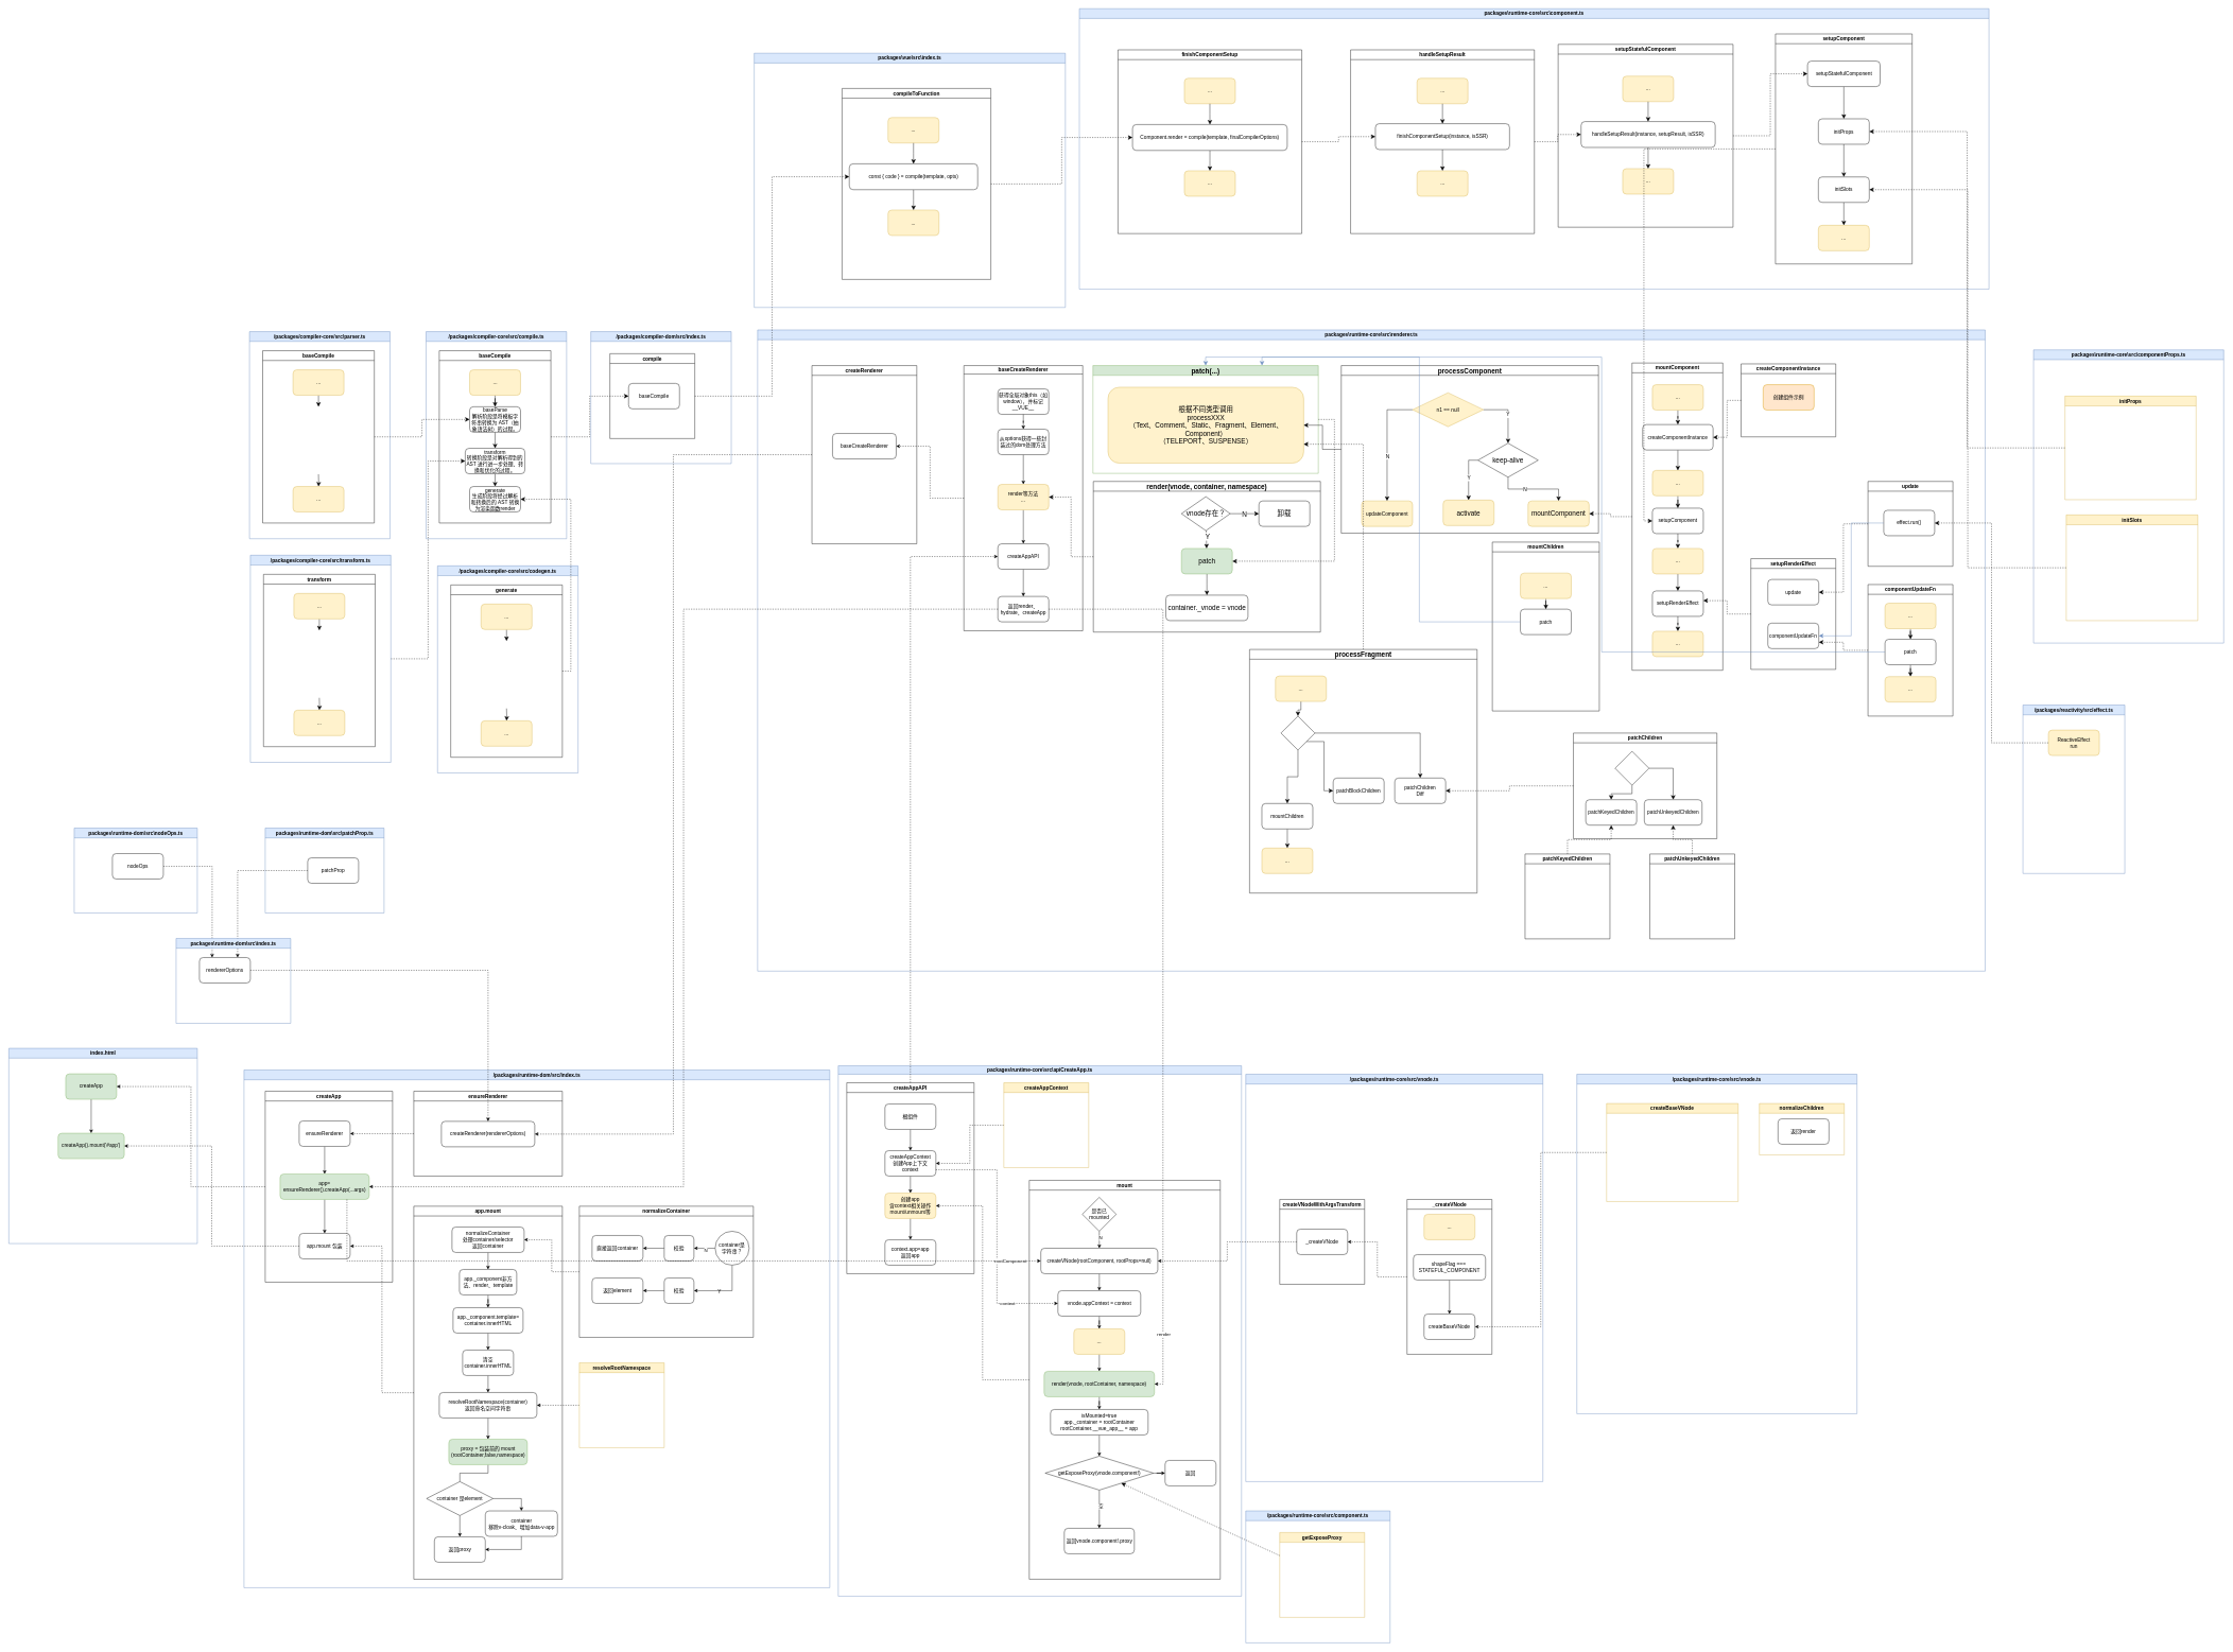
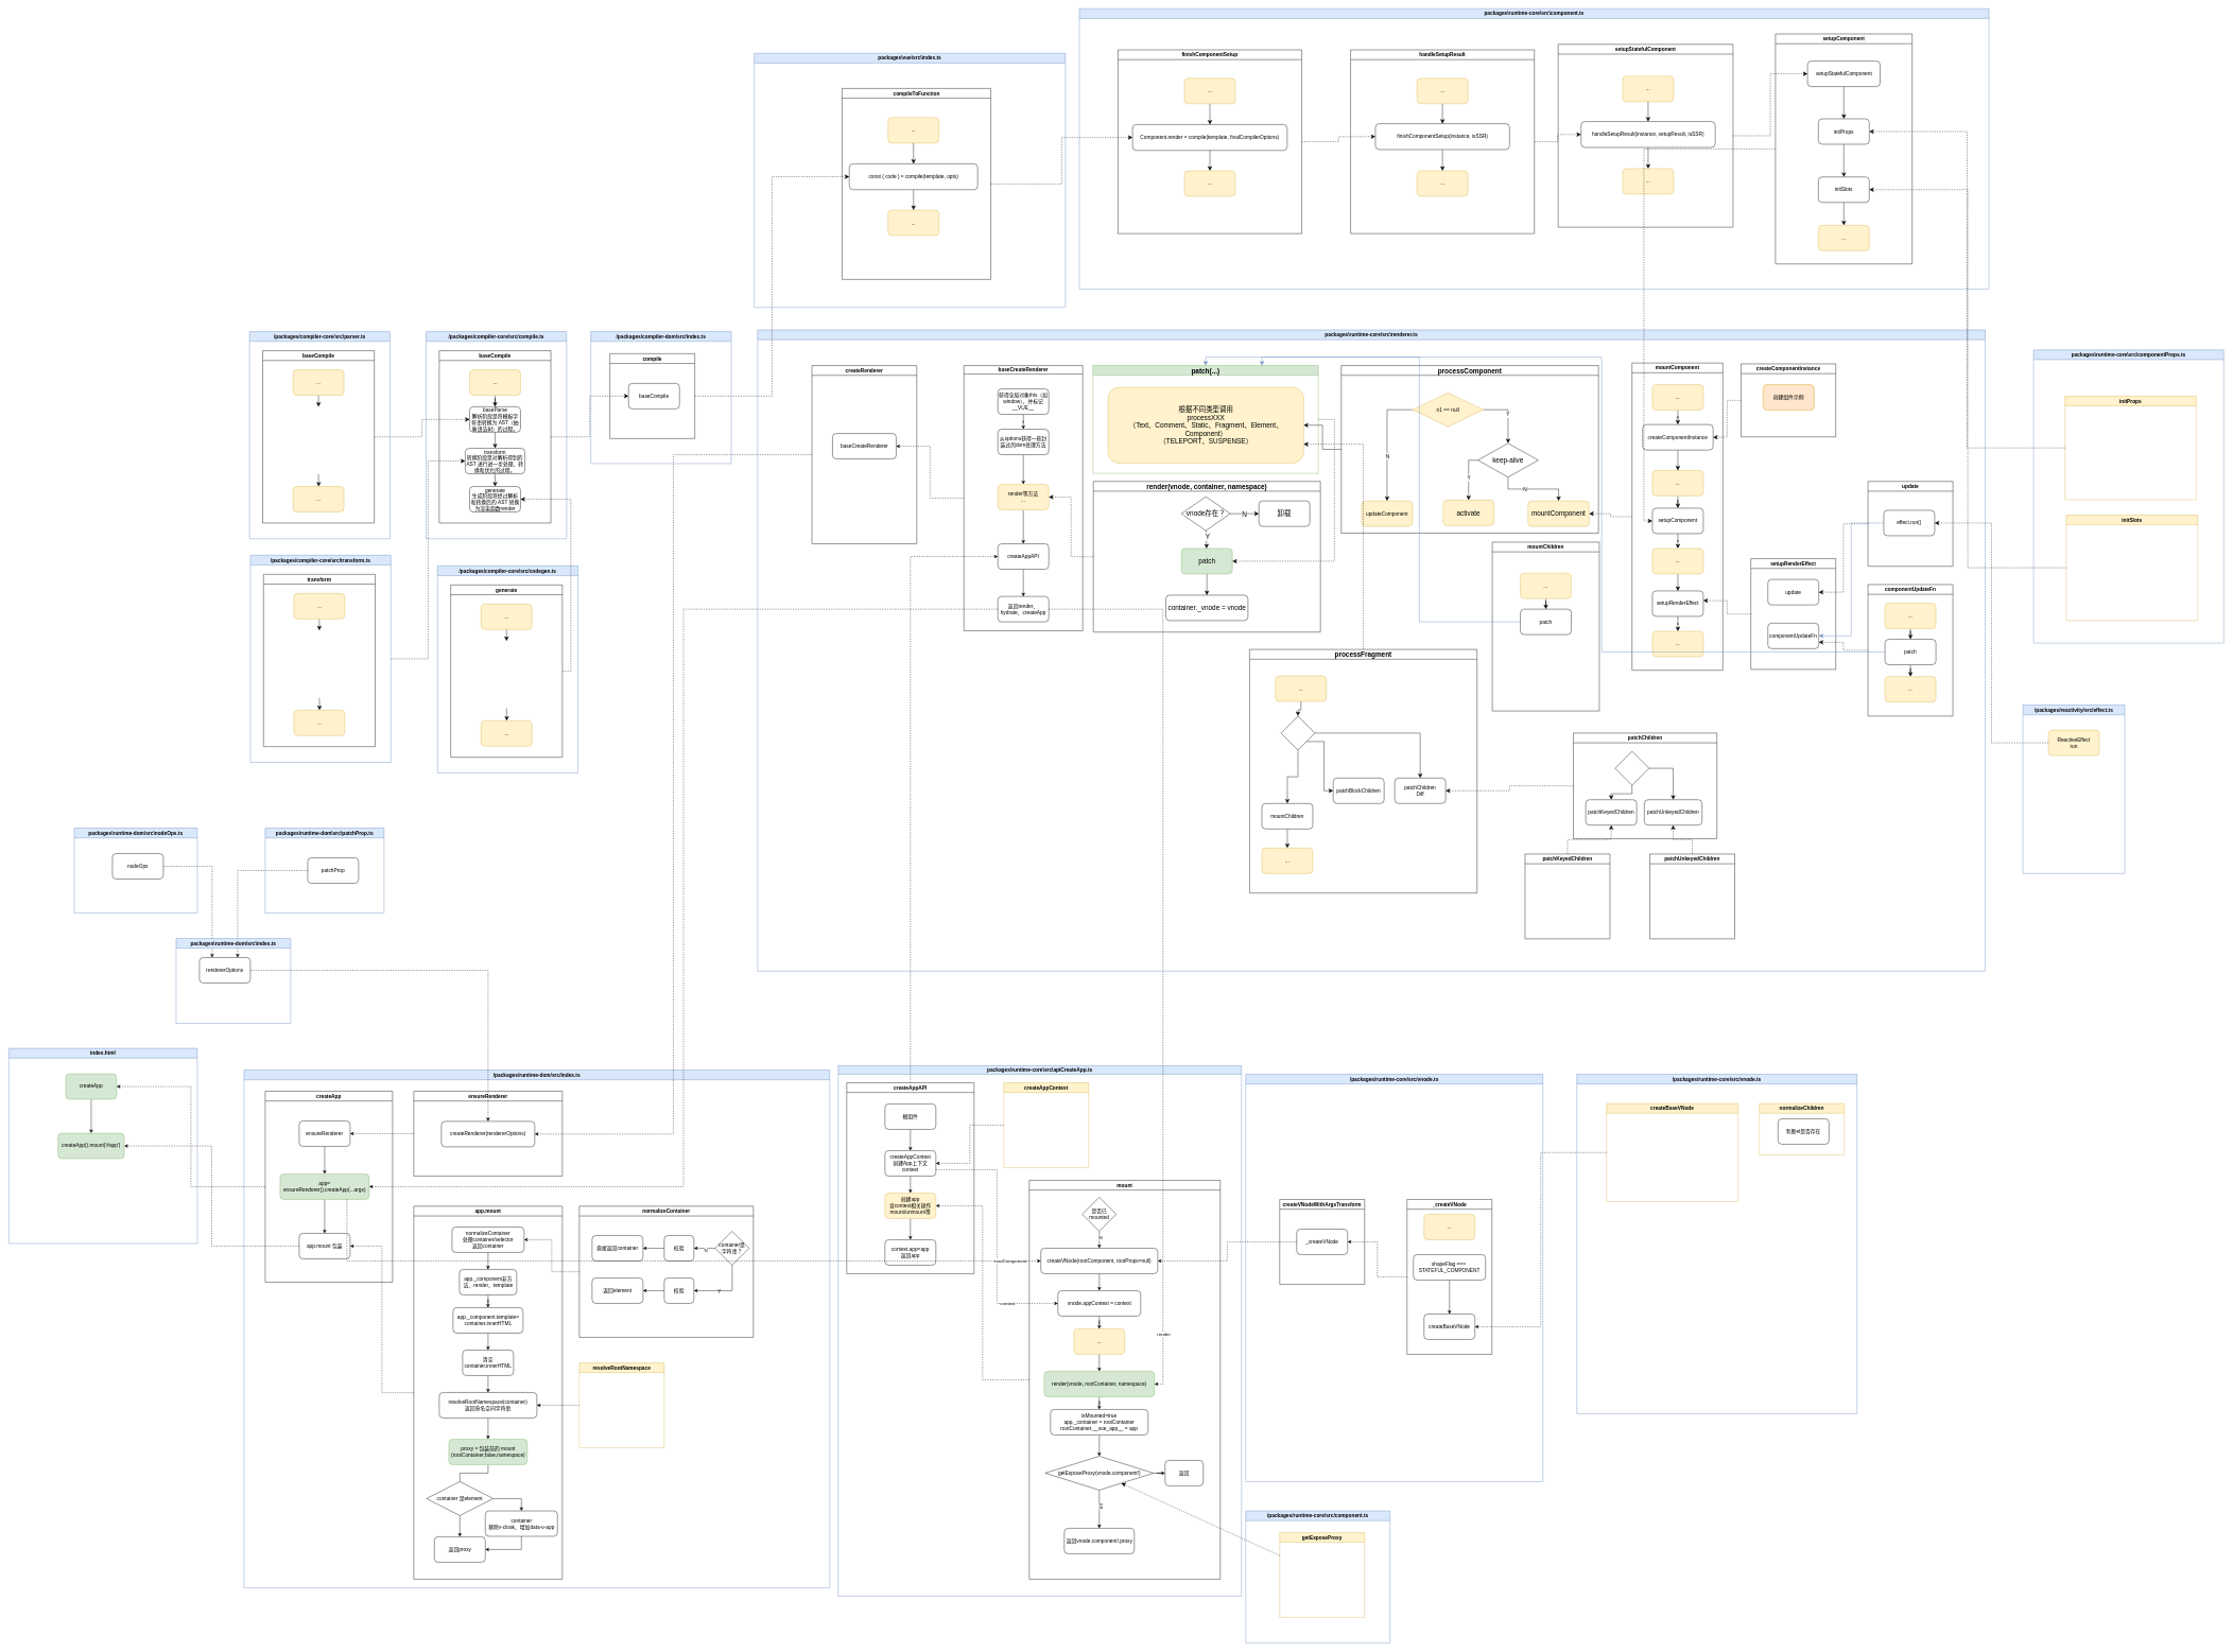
- <mxCell id="229" value="返回render" style="rounded=1;whiteSpace=wrap;html=1;fontFamily=Helvetica;fontSize=12;fontColor=default;" parent="1" vertex="1"><mxGeometry x="4188" y="2636" width="120" height="60" as="geometry" /></mxCell>
+ <mxCell id="229" value="判断el是否存在" style="rounded=1;whiteSpace=wrap;html=1;fontFamily=Helvetica;fontSize=12;fontColor=default;" parent="1" vertex="1"><mxGeometry x="4188" y="2636" width="120" height="60" as="geometry" /></mxCell>
- <mxCell id="72" value="container是&lt;br&gt;字符串？" style="ellipse;whiteSpace=wrap;html=1;" parent="68" vertex="1"><mxGeometry x="320" y="59" width="80" height="80" as="geometry" /></mxCell>
+ <mxCell id="72" value="container是&lt;br&gt;字符串？" style="rhombus;whiteSpace=wrap;html=1;" parent="68" vertex="1"><mxGeometry x="320" y="59" width="80" height="80" as="geometry" /></mxCell>
- <mxCell id="35" value="返回" style="rounded=1;whiteSpace=wrap;html=1;" parent="16" vertex="1"><mxGeometry x="320" y="660" width="120" height="60" as="geometry" /></mxCell>
+ <mxCell id="35" value="返回" style="rounded=1;whiteSpace=wrap;html=1;" parent="16" vertex="1"><mxGeometry x="320" y="660" width="90" height="60" as="geometry" /></mxCell>
